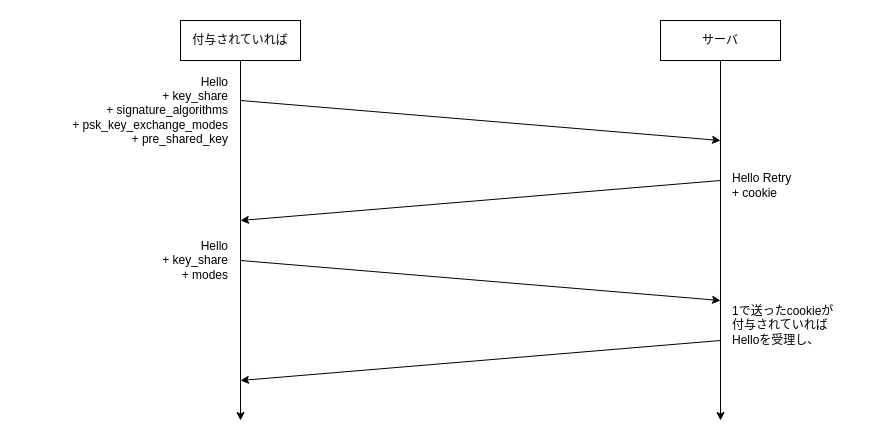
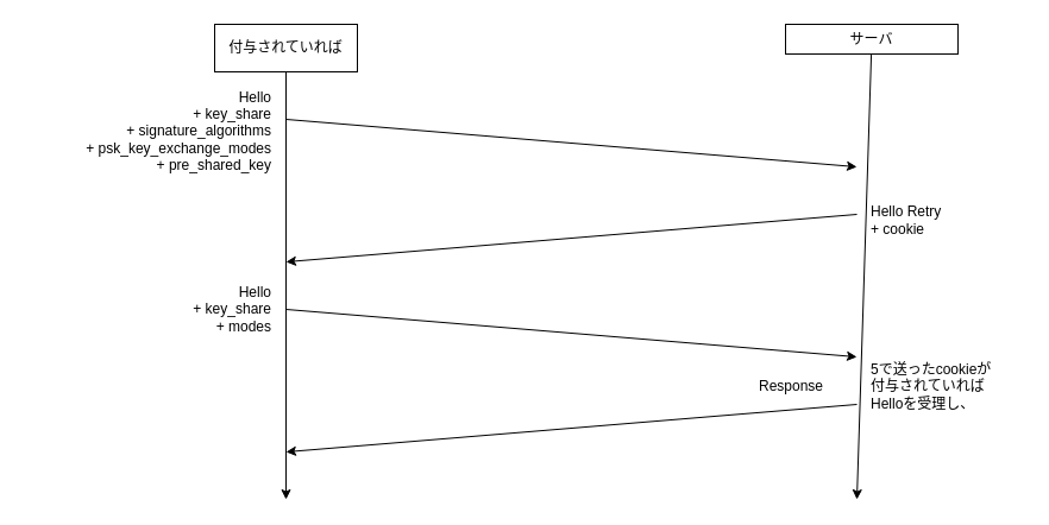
- <mxCell id="5" value="&lt;font style=&quot;font-size: 12px&quot;&gt;サーバ&lt;/font&gt;" style="rounded=0;whiteSpace=wrap;html=1;" vertex="1" parent="1"><mxGeometry x="660" y="20" width="120" height="40" as="geometry" /></mxCell>
+ <mxCell id="5" value="&lt;font style=&quot;font-size: 12px&quot;&gt;サーバ&lt;/font&gt;" style="rounded=0;whiteSpace=wrap;html=1;" vertex="1" parent="1"><mxGeometry x="660" y="20" width="145" height="25" as="geometry" /></mxCell>
+ <mxCell id="12" value="Response" style="text;html=1;strokeColor=none;fillColor=none;align=center;verticalAlign=middle;whiteSpace=wrap;rounded=0;fontSize=12;" vertex="1" parent="1"><mxGeometry x="630" y="310" width="70" height="30" as="geometry" /></mxCell>
- <mxCell id="13" value="1で送ったcookieが&lt;br&gt;付与されていれば&lt;br&gt;Helloを受理し、" style="text;html=1;strokeColor=none;fillColor=none;align=left;verticalAlign=middle;whiteSpace=wrap;rounded=0;fontSize=12;" vertex="1" parent="1"><mxGeometry x="730" y="300" width="130" height="50" as="geometry" /></mxCell>
+ <mxCell id="13" value="5で送ったcookieが&lt;br&gt;付与されていれば&lt;br&gt;Helloを受理し、" style="text;html=1;strokeColor=none;fillColor=none;align=left;verticalAlign=middle;whiteSpace=wrap;rounded=0;fontSize=12;" vertex="1" parent="1"><mxGeometry x="730" y="300" width="130" height="50" as="geometry" /></mxCell>
